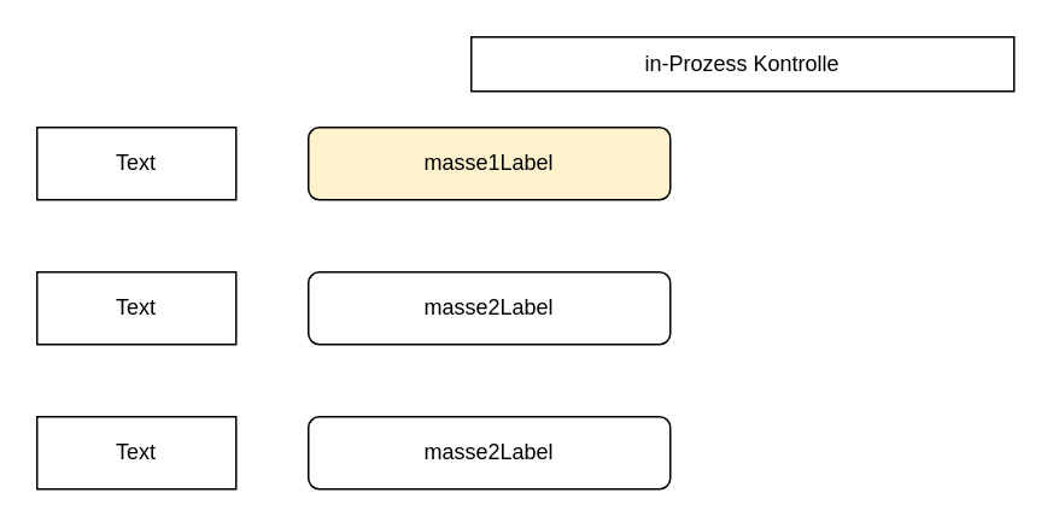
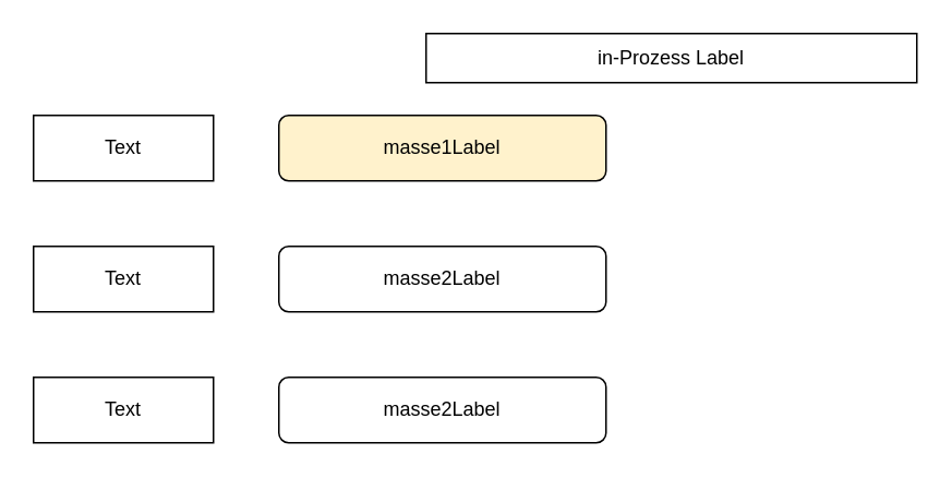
- <mxCell id="6" value="in-Prozess Kontrolle" style="text;html=1;strokeColor=#000000;fillColor=none;align=center;verticalAlign=middle;whiteSpace=wrap;rounded=0;shadow=0;" vertex="1" parent="1"><mxGeometry x="260" y="20" width="300" height="30" as="geometry" /></mxCell>
+ <mxCell id="6" value="in-Prozess Label" style="text;html=1;strokeColor=#000000;fillColor=none;align=center;verticalAlign=middle;whiteSpace=wrap;rounded=0;shadow=0;" vertex="1" parent="1"><mxGeometry x="260" y="20" width="300" height="30" as="geometry" /></mxCell>
